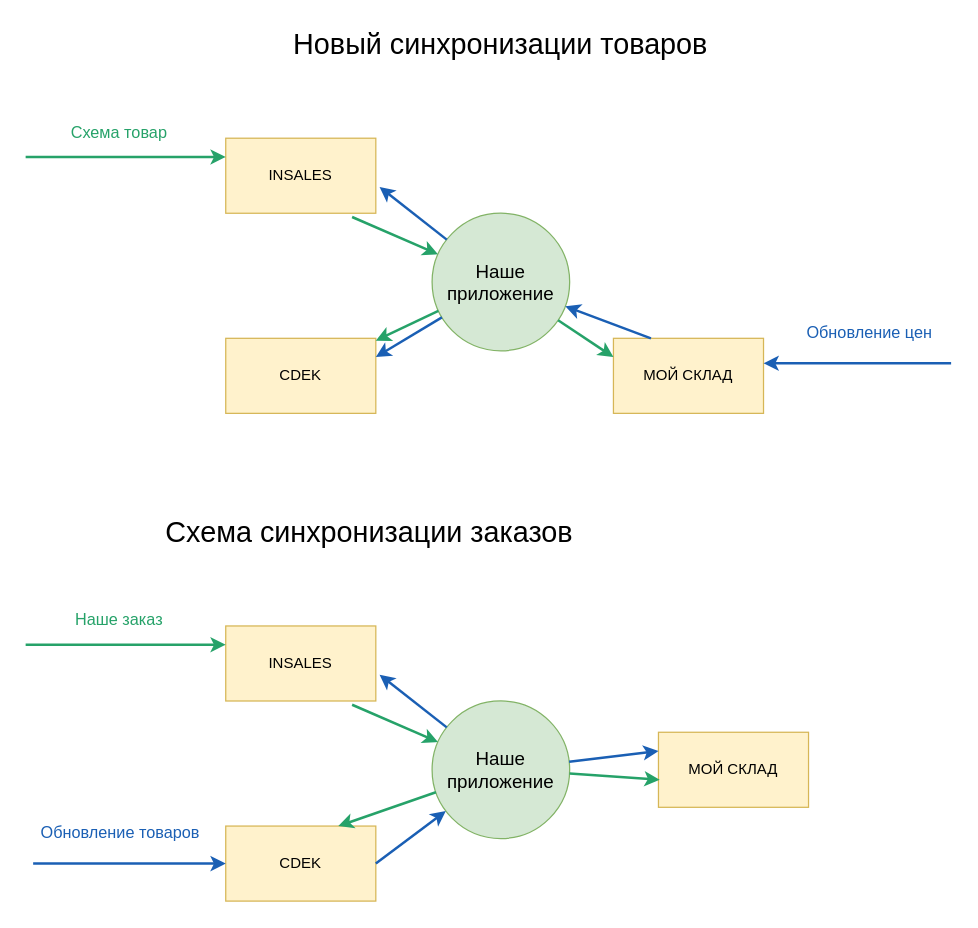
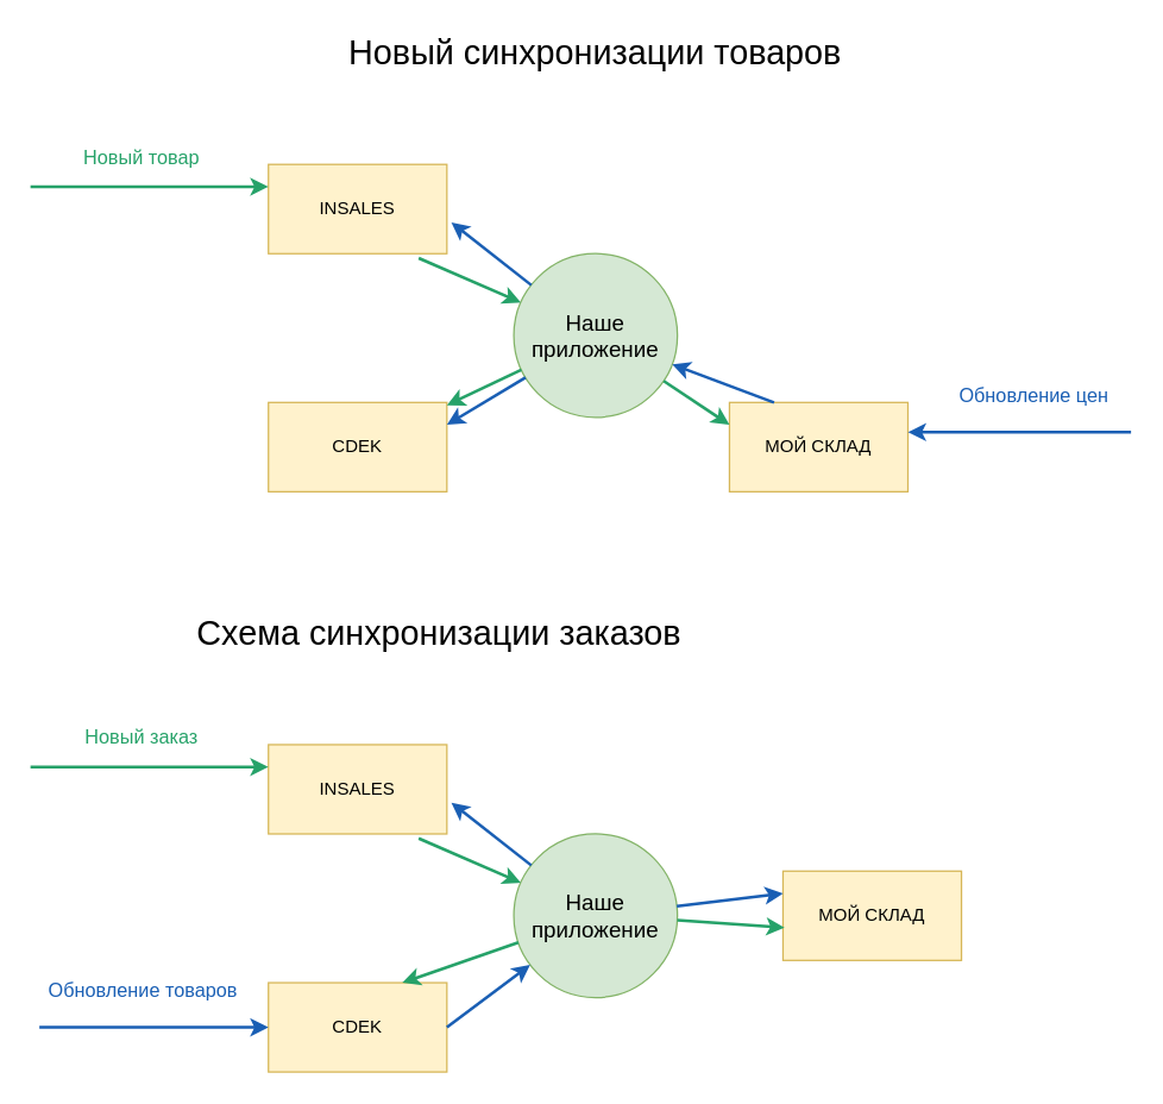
- <mxCell id="11" value="Схема товар" style="text;html=1;strokeColor=none;fillColor=none;align=center;verticalAlign=middle;whiteSpace=wrap;rounded=0;fontSize=13;fontColor=#26A269;" vertex="1" parent="1"><mxGeometry x="30" y="90" width="130" height="30" as="geometry" /></mxCell>
+ <mxCell id="11" value="Новый товар" style="text;html=1;strokeColor=none;fillColor=none;align=center;verticalAlign=middle;whiteSpace=wrap;rounded=0;fontSize=13;fontColor=#26A269;" vertex="1" parent="1"><mxGeometry x="30" y="90" width="130" height="30" as="geometry" /></mxCell>
- <mxCell id="26" value="Наше заказ" style="text;html=1;strokeColor=none;fillColor=none;align=center;verticalAlign=middle;whiteSpace=wrap;rounded=0;fontSize=13;fontColor=#26A269;" vertex="1" parent="1"><mxGeometry x="30" y="480" width="130" height="30" as="geometry" /></mxCell>
+ <mxCell id="26" value="Новый заказ" style="text;html=1;strokeColor=none;fillColor=none;align=center;verticalAlign=middle;whiteSpace=wrap;rounded=0;fontSize=13;fontColor=#26A269;" vertex="1" parent="1"><mxGeometry x="30" y="480" width="130" height="30" as="geometry" /></mxCell>
